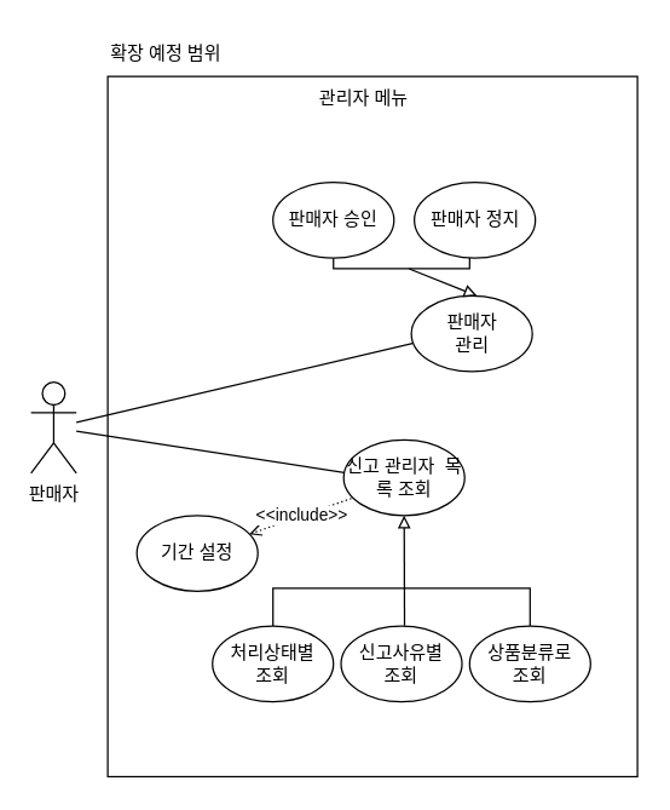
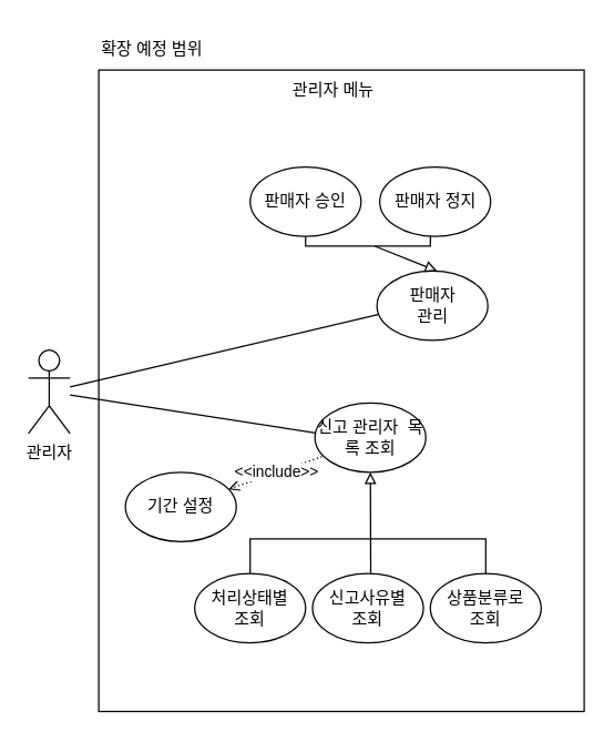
- <mxCell id="3" value="판매자" style="shape=umlActor;verticalLabelPosition=bottom;verticalAlign=top;html=1;" vertex="1" parent="1"><mxGeometry x="20" y="252" width="30" height="60" as="geometry" /></mxCell>
+ <mxCell id="3" value="관리자" style="shape=umlActor;verticalLabelPosition=bottom;verticalAlign=top;html=1;" vertex="1" parent="1"><mxGeometry x="20" y="252" width="30" height="60" as="geometry" /></mxCell>
